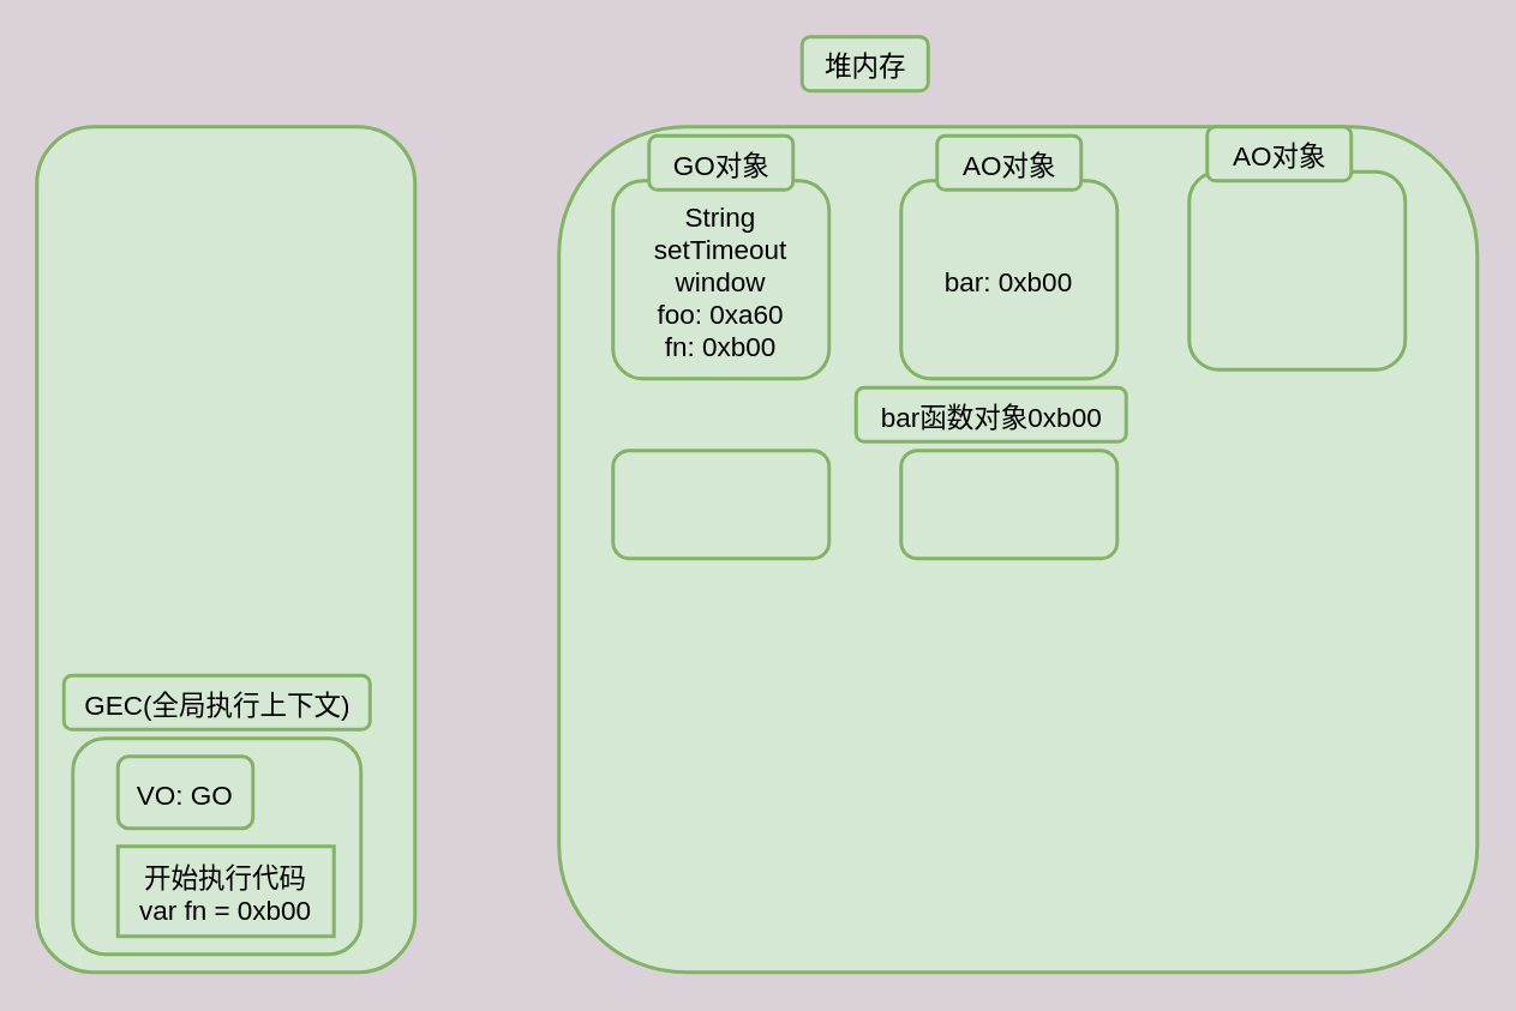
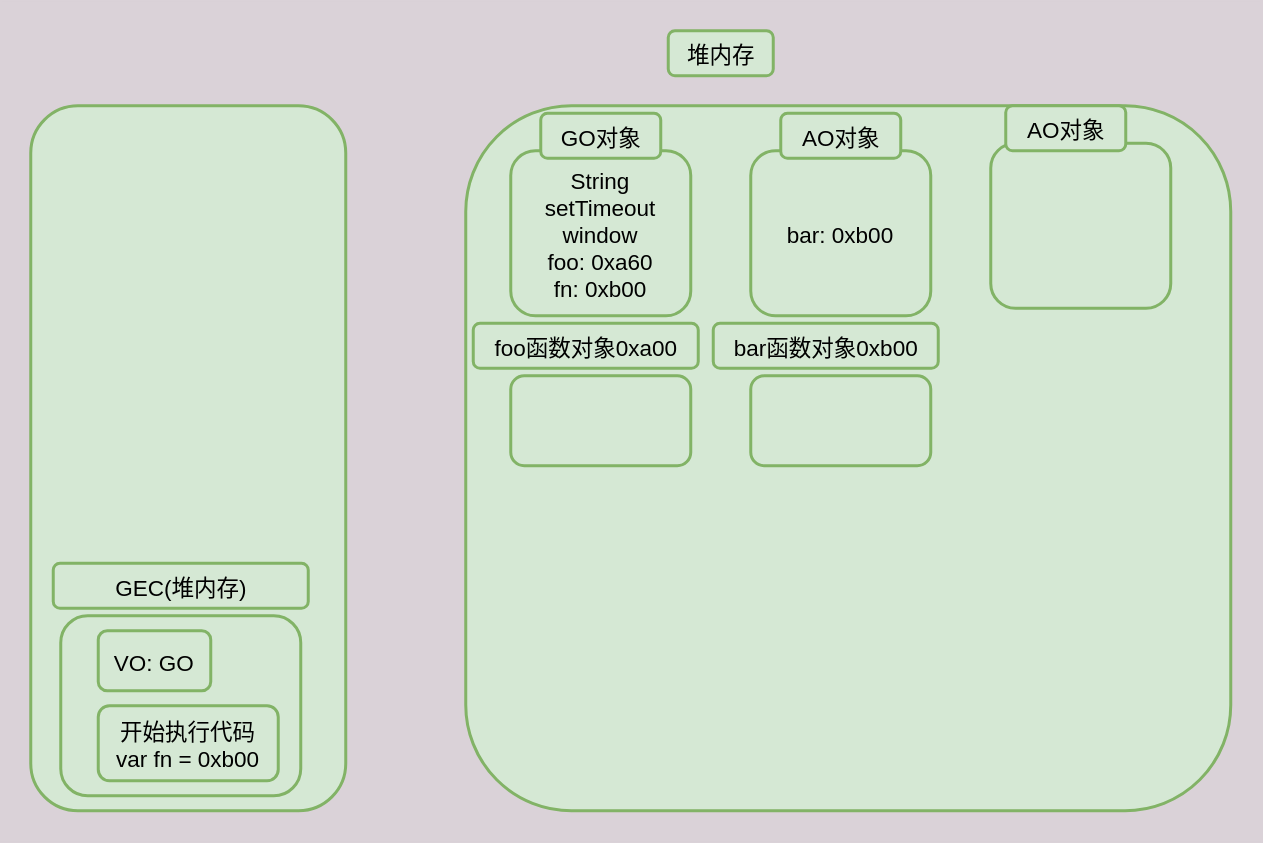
+ <mxCell id="16" value="foo函数对象0xa00" style="text;html=1;align=center;verticalAlign=middle;resizable=0;points=[];autosize=1;strokeColor=#82b366;rounded=1;fontSize=15;fontStyle=0;labelBackgroundColor=none;fillColor=#d5e8d4;gradientColor=none;strokeWidth=2;spacing=2;spacingTop=2;" parent="1" vertex="1"><mxGeometry x="315" y="215" width="150" height="30" as="geometry" /></mxCell>
- <mxCell id="8" value="GEC(全局执行上下文)" style="text;html=1;align=center;verticalAlign=middle;resizable=0;points=[];autosize=1;strokeColor=#82b366;rounded=1;fontSize=15;fontStyle=0;labelBackgroundColor=none;fillColor=#d5e8d4;gradientColor=none;strokeWidth=2;spacing=2;spacingTop=2;" parent="1" vertex="1"><mxGeometry x="35" y="375" width="170" height="30" as="geometry" /></mxCell>
+ <mxCell id="8" value="GEC(堆内存)" style="text;html=1;align=center;verticalAlign=middle;resizable=0;points=[];autosize=1;strokeColor=#82b366;rounded=1;fontSize=15;fontStyle=0;labelBackgroundColor=none;fillColor=#d5e8d4;gradientColor=none;strokeWidth=2;spacing=2;spacingTop=2;" parent="1" vertex="1"><mxGeometry x="35" y="375" width="170" height="30" as="geometry" /></mxCell>
- <mxCell id="12" value="开始执行代码&lt;br style=&quot;font-size: 15px;&quot;&gt;var fn = 0xb00" style="whiteSpace=wrap;html=1;align=center;fillColor=#d5e8d4;strokeColor=#82b366;fontSize=15;fontStyle=0;labelBackgroundColor=none;verticalAlign=middle;gradientColor=none;strokeWidth=2;spacing=2;spacingTop=2;rounded=0;" parent="1" vertex="1"><mxGeometry x="65" y="470" width="120" height="50" as="geometry" /></mxCell>
+ <mxCell id="12" value="开始执行代码&lt;br style=&quot;font-size: 15px;&quot;&gt;var fn = 0xb00" style="rounded=1;whiteSpace=wrap;html=1;align=center;fillColor=#d5e8d4;strokeColor=#82b366;fontSize=15;fontStyle=0;labelBackgroundColor=none;verticalAlign=middle;gradientColor=none;strokeWidth=2;spacing=2;spacingTop=2;" parent="1" vertex="1"><mxGeometry x="65" y="470" width="120" height="50" as="geometry" /></mxCell>
